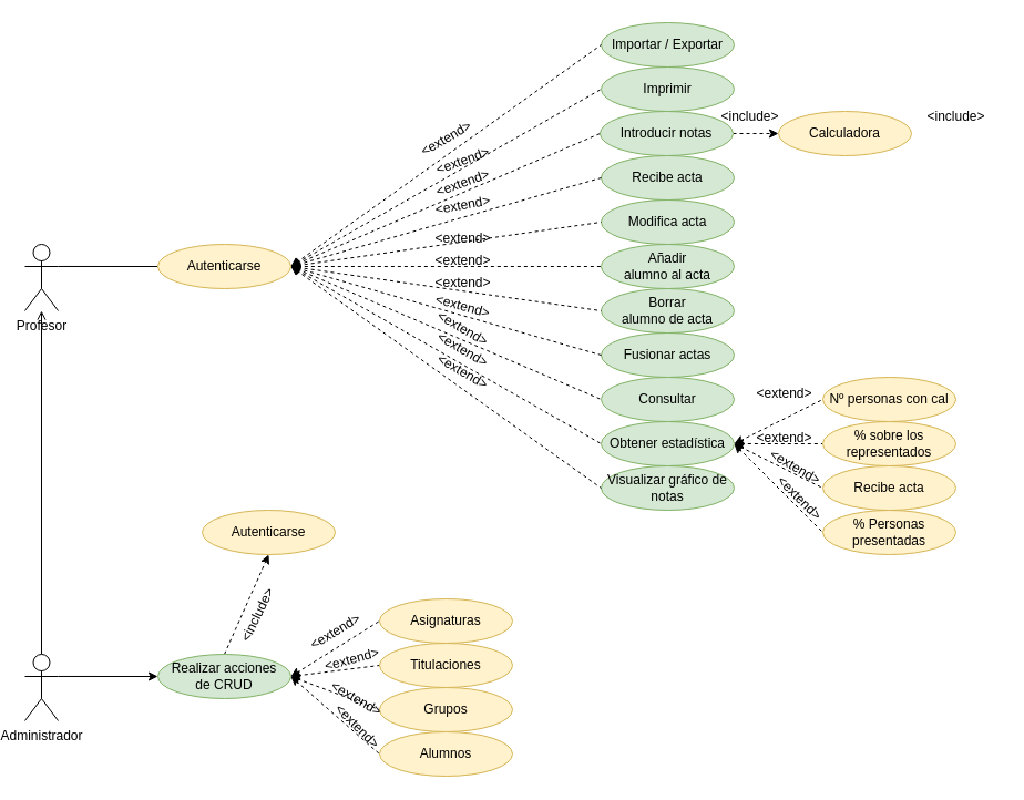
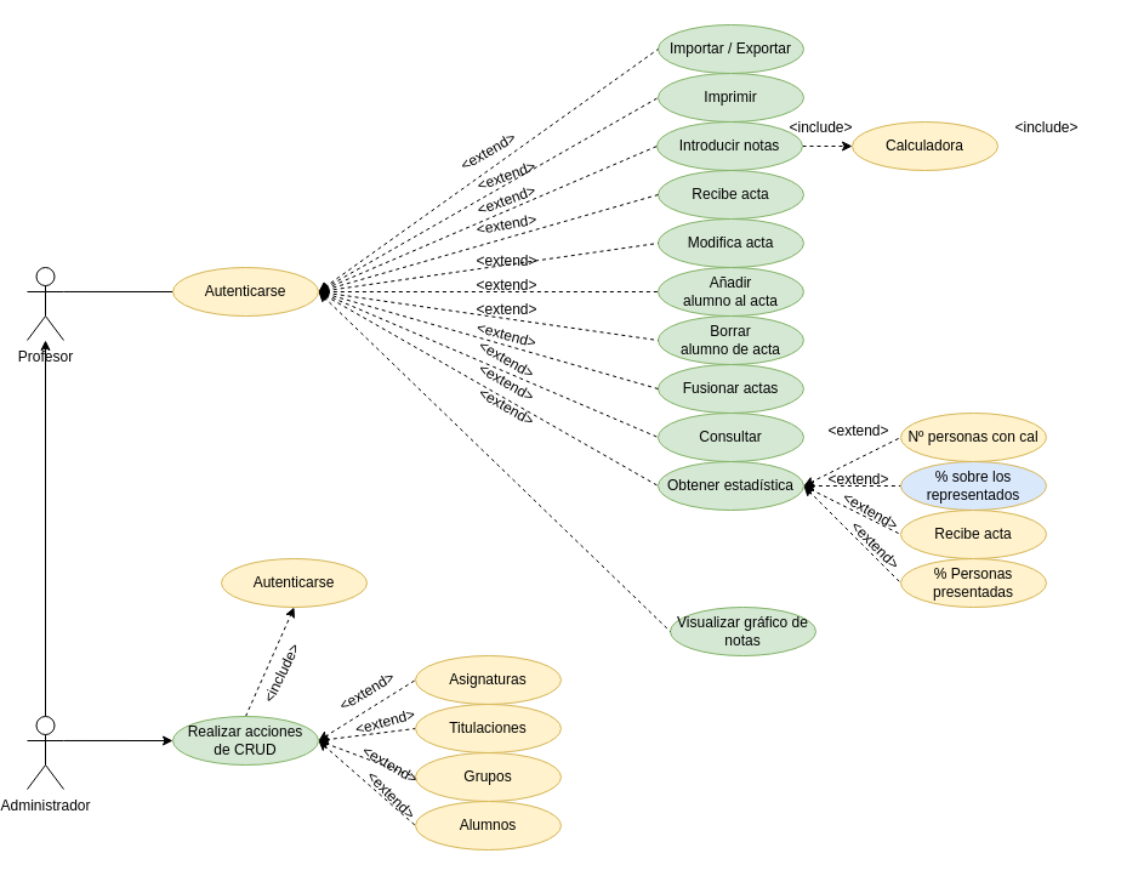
- <mxCell id="4" style="edgeStyle=orthogonalEdgeStyle;rounded=0;orthogonalLoop=1;jettySize=auto;html=1;endArrow=open;" parent="1" source="6" target="3" edge="1"><mxGeometry relative="1" as="geometry" /></mxCell>
+ <mxCell id="4" style="edgeStyle=orthogonalEdgeStyle;rounded=0;orthogonalLoop=1;jettySize=auto;html=1;" parent="1" source="6" target="3" edge="1"><mxGeometry relative="1" as="geometry" /></mxCell>
- <mxCell id="18" value="% sobre los representados" style="ellipse;whiteSpace=wrap;html=1;fillColor=#fff2cc;strokeColor=#d6b656;" parent="1" vertex="1"><mxGeometry x="740" y="380" width="120" height="40" as="geometry" /></mxCell>
+ <mxCell id="18" value="% sobre los representados" style="ellipse;whiteSpace=wrap;html=1;fillColor=#dae8fc;strokeColor=#d6b656;" parent="1" vertex="1"><mxGeometry x="740" y="380" width="120" height="40" as="geometry" /></mxCell>
- <mxCell id="26" value="Visualizar gráfico de notas" style="ellipse;whiteSpace=wrap;html=1;fillColor=#d5e8d4;strokeColor=#82b366;" parent="1" vertex="1"><mxGeometry x="540" y="420" width="120" height="40" as="geometry" /></mxCell>
+ <mxCell id="26" value="Visualizar gráfico de notas" style="ellipse;whiteSpace=wrap;html=1;fillColor=#d5e8d4;strokeColor=#82b366;" parent="1" vertex="1"><mxGeometry x="550" y="500" width="120" height="40" as="geometry" /></mxCell>
